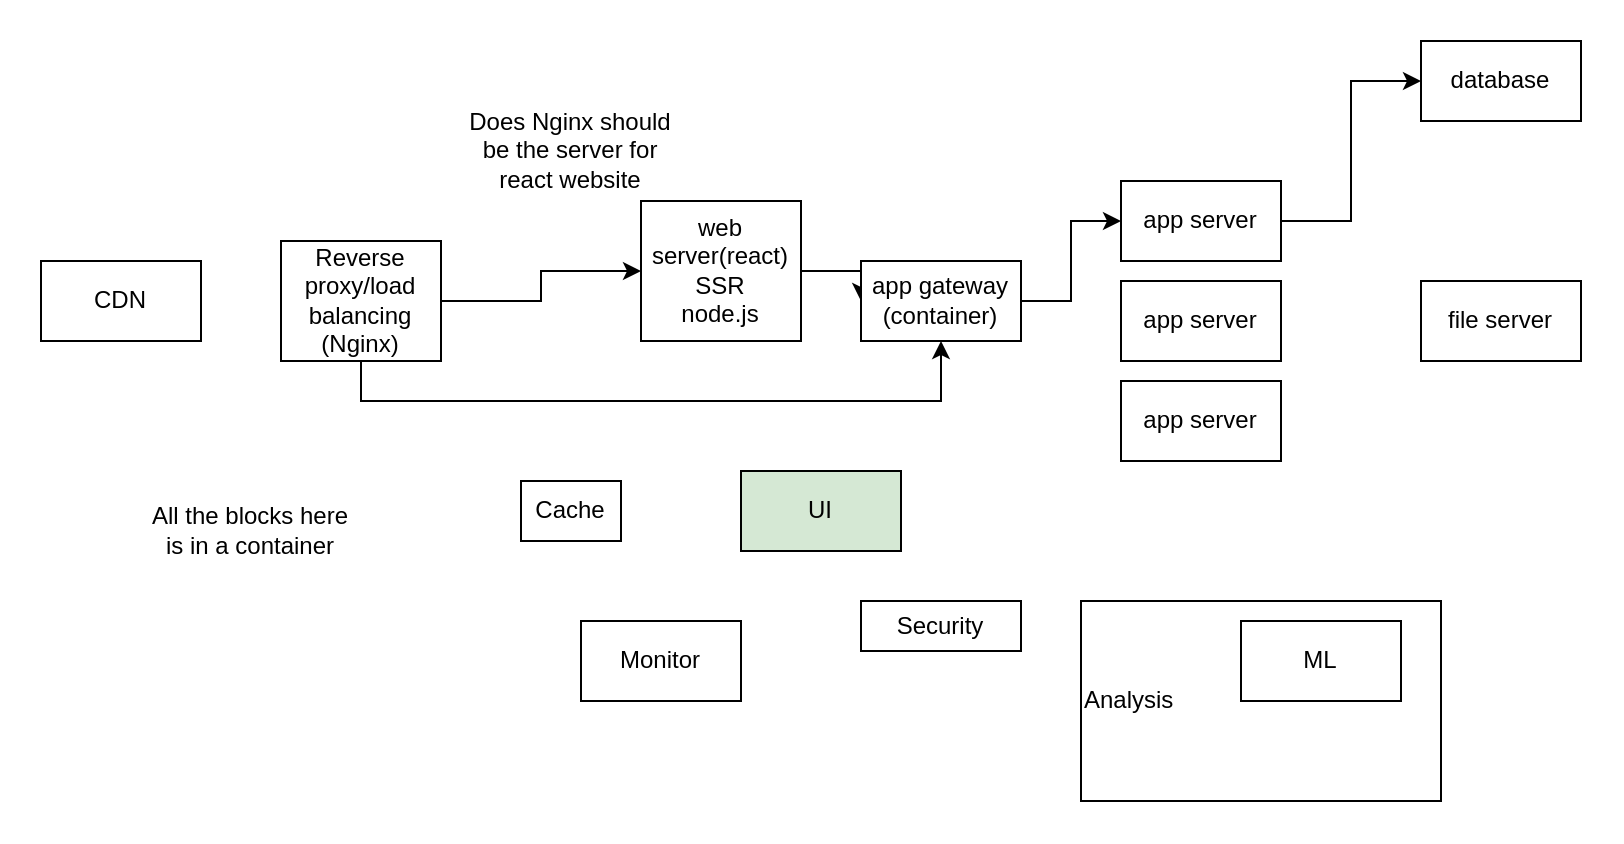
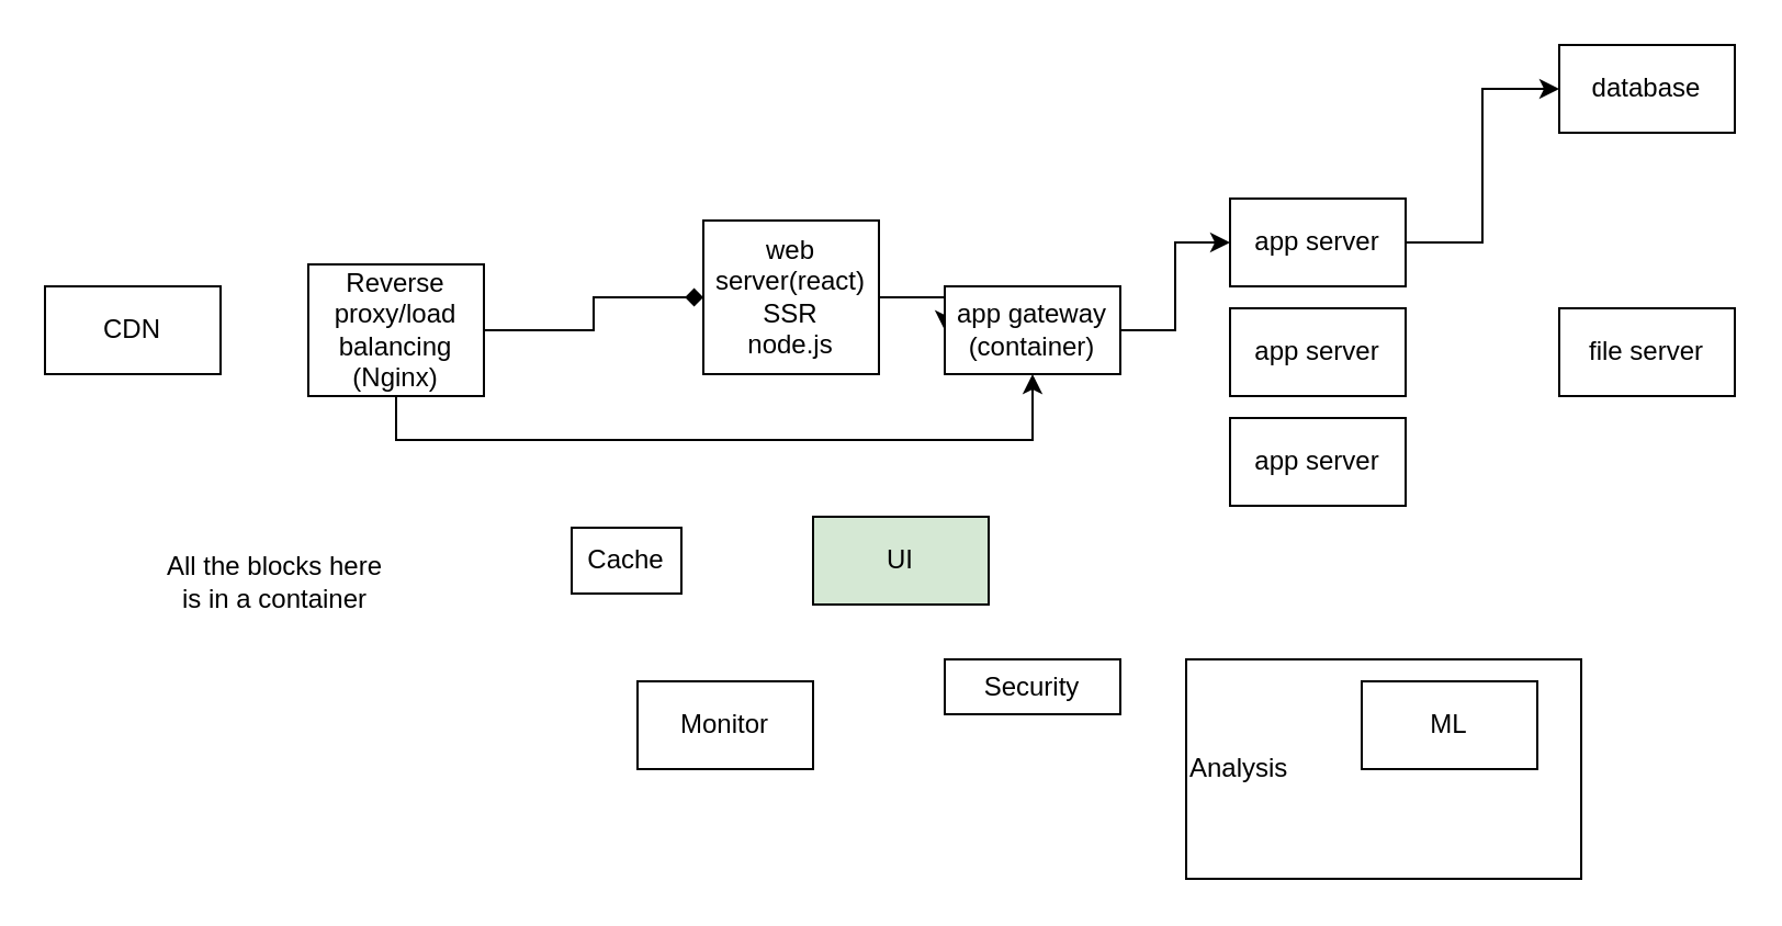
- <mxCell id="23" value="Does Nginx should be the server for react website" style="text;html=1;strokeColor=none;fillColor=none;align=center;verticalAlign=middle;whiteSpace=wrap;rounded=0;" vertex="1" parent="1"><mxGeometry x="230" y="50" width="110" height="50" as="geometry" /></mxCell>
- <mxCell id="3" style="edgeStyle=orthogonalEdgeStyle;rounded=0;orthogonalLoop=1;jettySize=auto;html=1;exitX=1;exitY=0.5;exitDx=0;exitDy=0;entryX=0;entryY=0.5;entryDx=0;entryDy=0;" parent="1" source="5" target="7" edge="1"><mxGeometry relative="1" as="geometry" /></mxCell>
+ <mxCell id="3" style="edgeStyle=orthogonalEdgeStyle;rounded=0;orthogonalLoop=1;jettySize=auto;html=1;exitX=1;exitY=0.5;exitDx=0;exitDy=0;entryX=0;entryY=0.5;entryDx=0;entryDy=0;endArrow=diamond;" parent="1" source="5" target="7" edge="1"><mxGeometry relative="1" as="geometry" /></mxCell>
